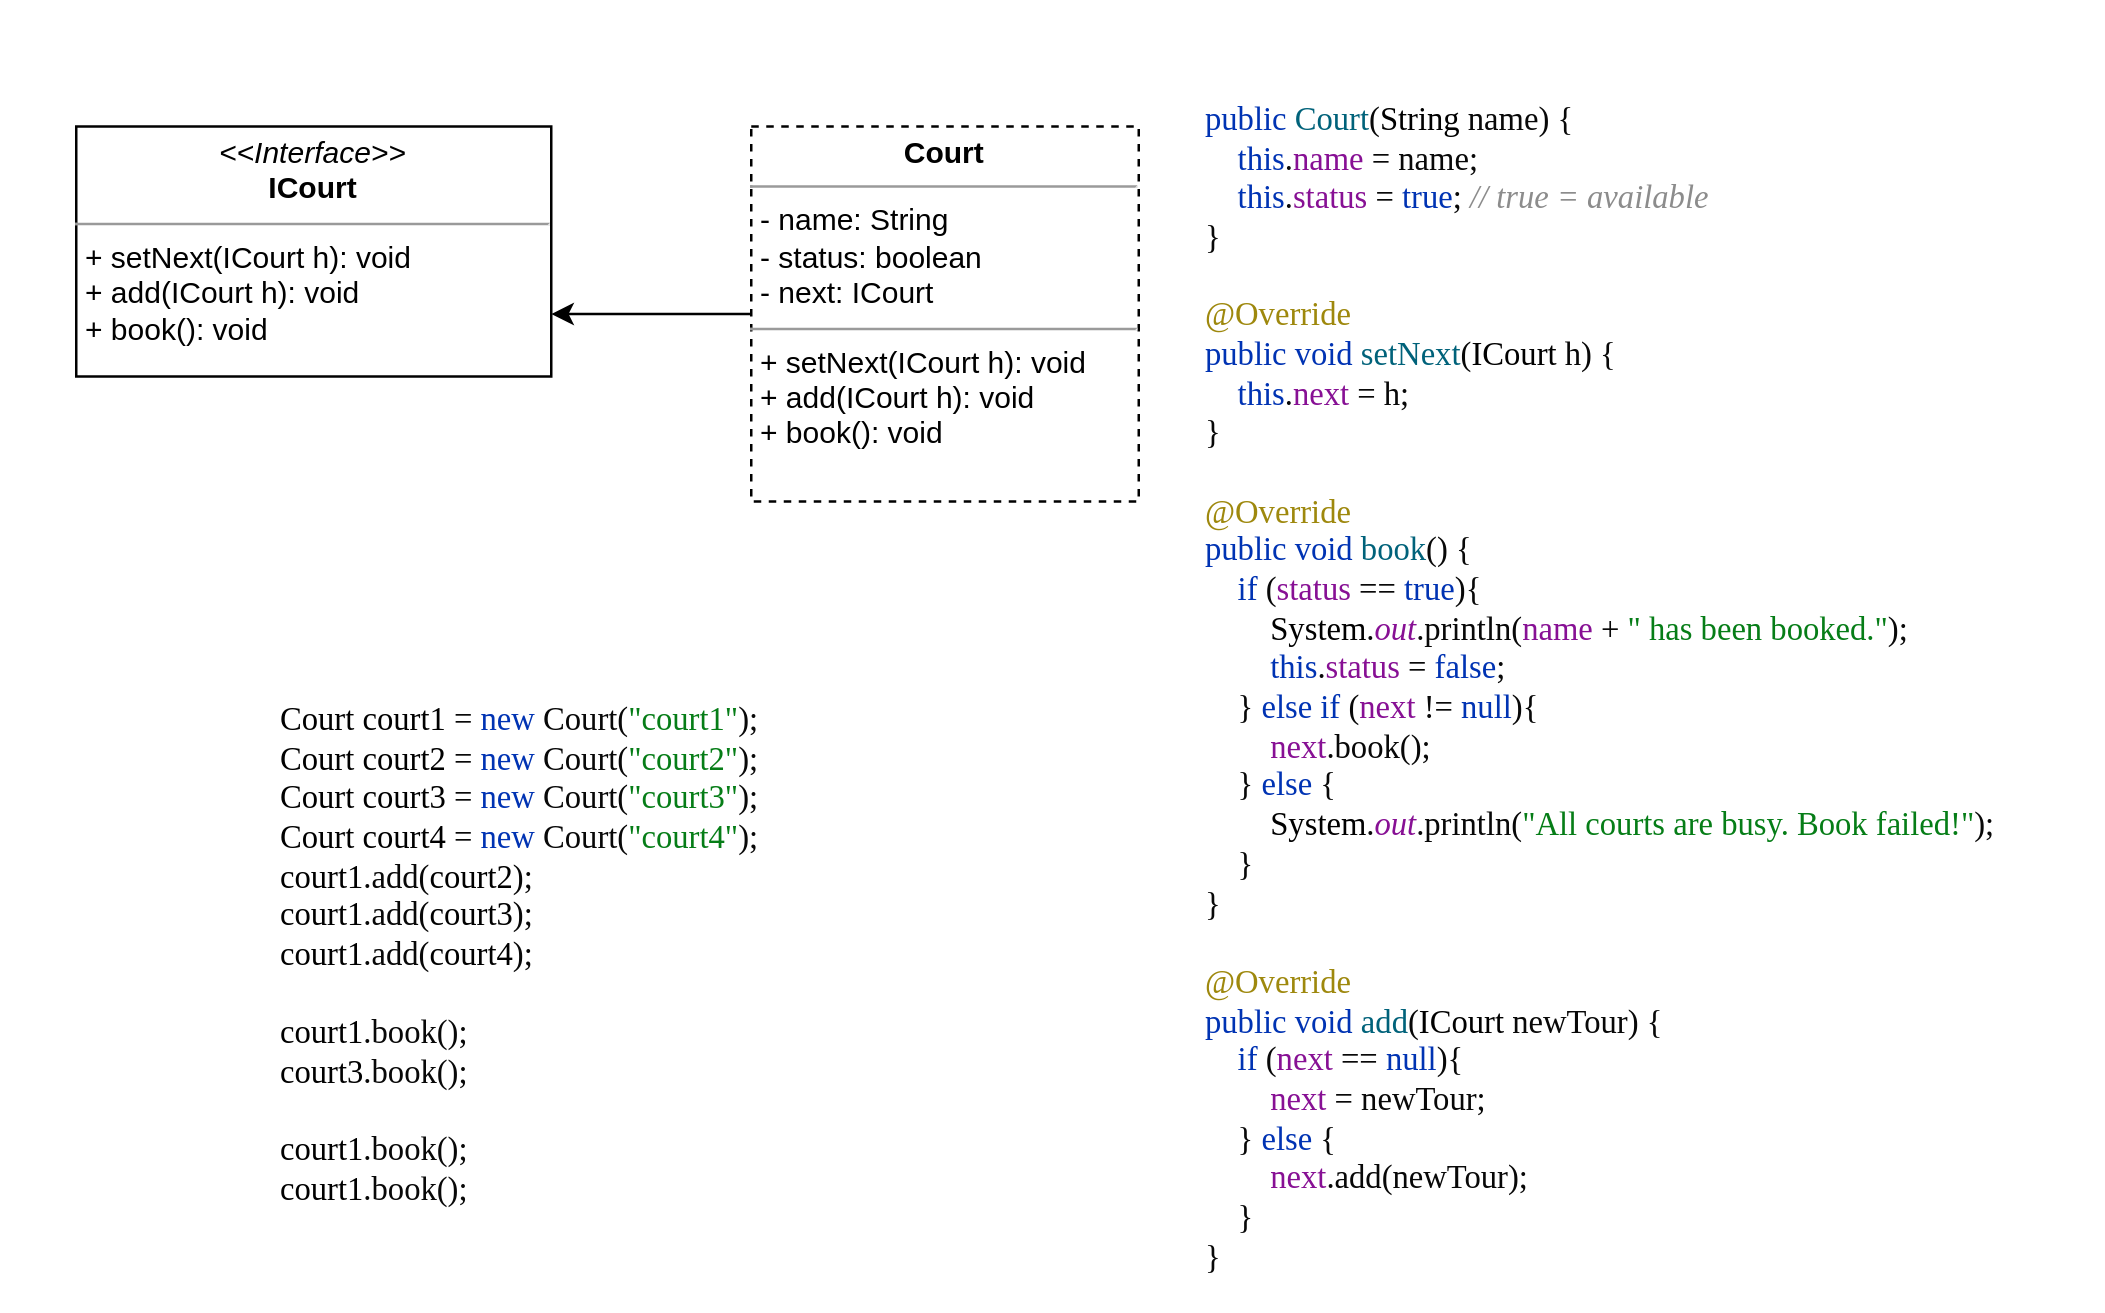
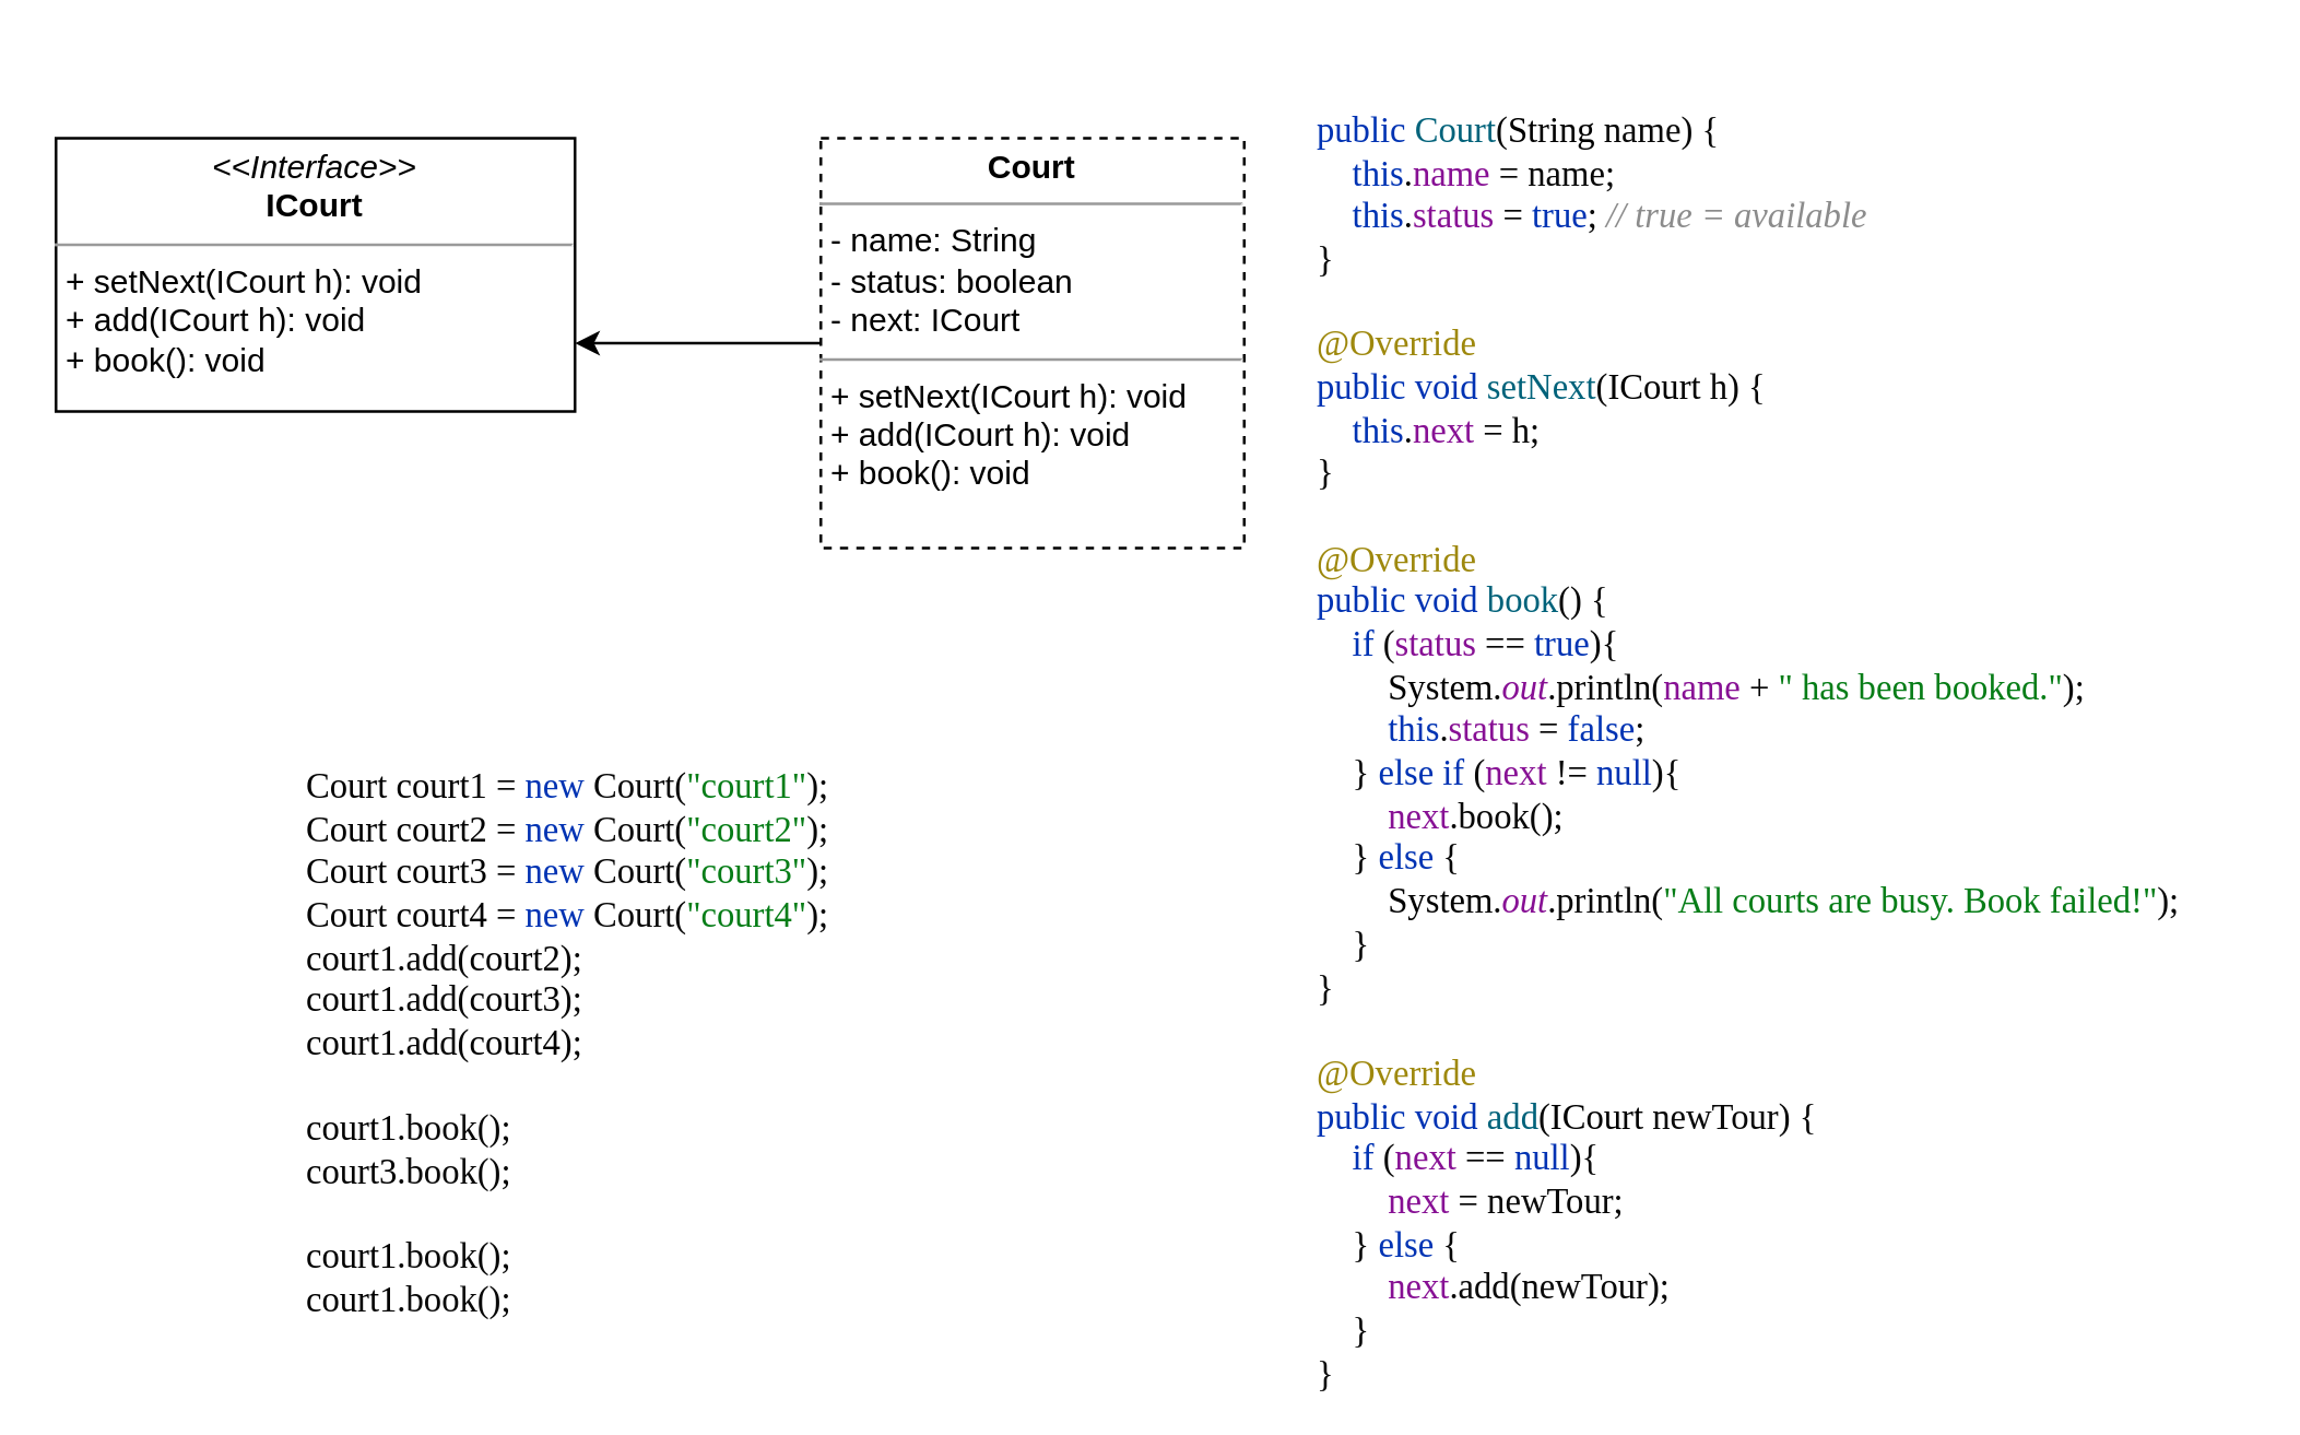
- <mxCell id="2" value="&lt;p style=&quot;margin: 0px ; margin-top: 4px ; text-align: center&quot;&gt;&lt;i&gt;&amp;lt;&amp;lt;Interface&amp;gt;&amp;gt;&lt;/i&gt;&lt;br&gt;&lt;b&gt;ICourt&lt;/b&gt;&lt;/p&gt;&lt;hr size=&quot;1&quot;&gt;&lt;p style=&quot;margin: 0px ; margin-left: 4px&quot;&gt;+ setNext(ICourt h): void&lt;br&gt;+ add(ICourt h): void&lt;/p&gt;&lt;p style=&quot;margin: 0px ; margin-left: 4px&quot;&gt;+ book(): void&lt;/p&gt;" style="verticalAlign=top;align=left;overflow=fill;fontSize=12;fontFamily=Helvetica;html=1;" parent="1" vertex="1"><mxGeometry x="30" y="50" width="190" height="100" as="geometry" /></mxCell>
+ <mxCell id="2" value="&lt;p style=&quot;margin: 0px ; margin-top: 4px ; text-align: center&quot;&gt;&lt;i&gt;&amp;lt;&amp;lt;Interface&amp;gt;&amp;gt;&lt;/i&gt;&lt;br&gt;&lt;b&gt;ICourt&lt;/b&gt;&lt;/p&gt;&lt;hr size=&quot;1&quot;&gt;&lt;p style=&quot;margin: 0px ; margin-left: 4px&quot;&gt;+ setNext(ICourt h): void&lt;br&gt;+ add(ICourt h): void&lt;/p&gt;&lt;p style=&quot;margin: 0px ; margin-left: 4px&quot;&gt;+ book(): void&lt;/p&gt;" style="verticalAlign=top;align=left;overflow=fill;fontSize=12;fontFamily=Helvetica;html=1;" parent="1" vertex="1"><mxGeometry x="20" y="50" width="190" height="100" as="geometry" /></mxCell>
